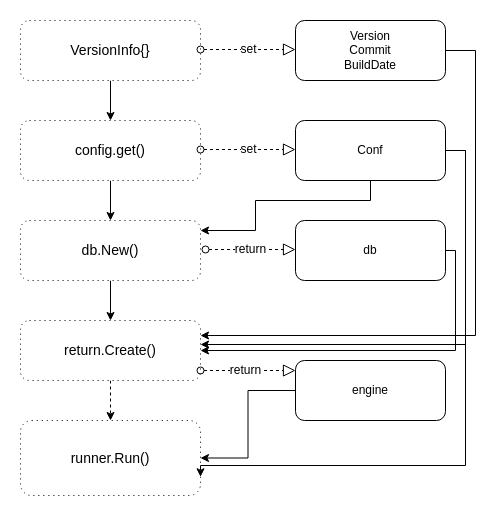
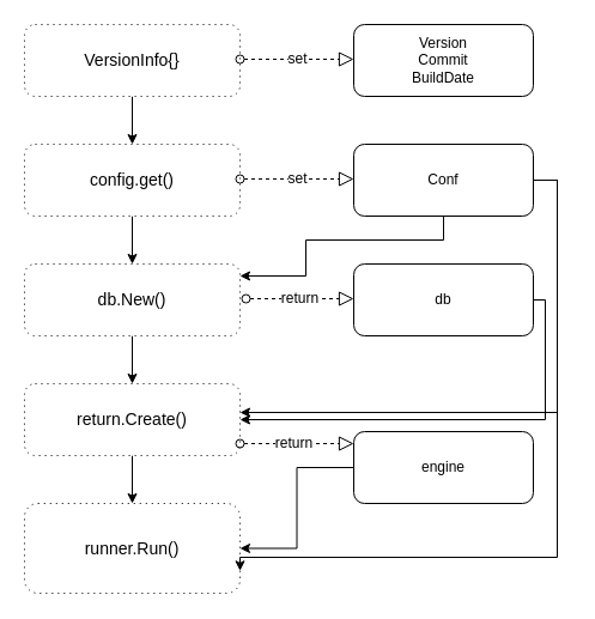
- <mxCell id="11" style="edgeStyle=orthogonalEdgeStyle;rounded=0;orthogonalLoop=1;jettySize=auto;html=1;entryX=1;entryY=0.25;entryDx=0;entryDy=0;" edge="1" parent="1" source="12" target="9"><mxGeometry relative="1" as="geometry"><Array as="points"><mxPoint x="475" y="50" /><mxPoint x="475" y="335" /></Array></mxGeometry></mxCell>
- <mxCell id="8" style="edgeStyle=orthogonalEdgeStyle;rounded=0;orthogonalLoop=1;jettySize=auto;html=1;dashed=1;" edge="1" parent="1" source="9" target="10"><mxGeometry relative="1" as="geometry" /></mxCell>
+ <mxCell id="8" style="edgeStyle=orthogonalEdgeStyle;rounded=0;orthogonalLoop=1;jettySize=auto;html=1;" edge="1" parent="1" source="9" target="10"><mxGeometry relative="1" as="geometry" /></mxCell>
